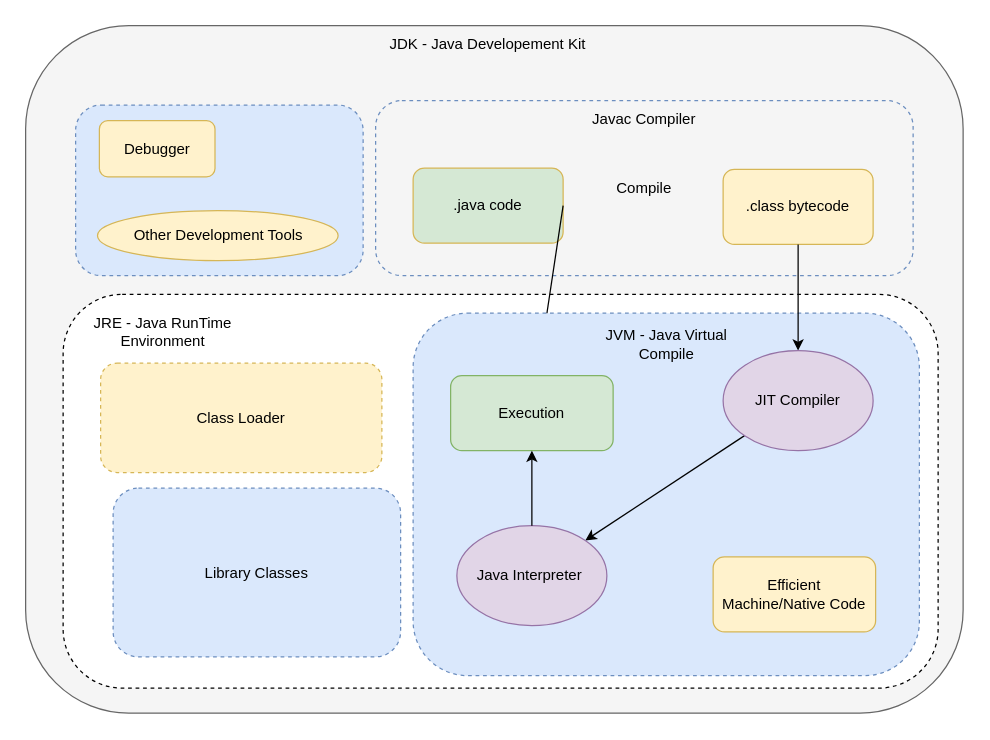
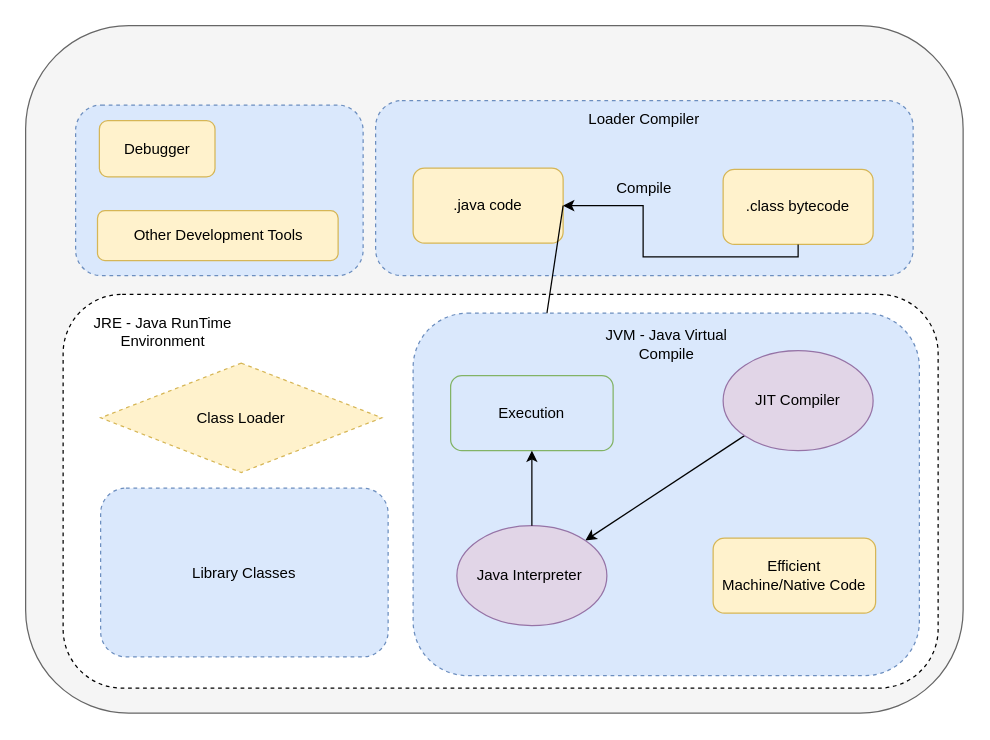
- <mxCell id="21" value="JDK - Java Developement Kit" style="text;html=1;strokeColor=none;fillColor=none;align=center;verticalAlign=middle;whiteSpace=wrap;rounded=0;" parent="1" vertex="1"><mxGeometry x="295" y="20" width="190" height="30" as="geometry" /></mxCell>
- <mxCell id="8" value="Javac Compiler" style="text;html=1;strokeColor=none;fillColor=none;align=center;verticalAlign=middle;whiteSpace=wrap;rounded=0;" parent="1" vertex="1"><mxGeometry x="450" y="80" width="130" height="30" as="geometry" /></mxCell>
+ <mxCell id="8" value="Loader Compiler" style="text;html=1;strokeColor=none;fillColor=none;align=center;verticalAlign=middle;whiteSpace=wrap;rounded=0;" parent="1" vertex="1"><mxGeometry x="450" y="80" width="130" height="30" as="geometry" /></mxCell>
- <mxCell id="4" value="Compile" style="rounded=1;whiteSpace=wrap;html=1;dashed=1;fillColor=#f5f5f5;strokeColor=#6c8ebf;" parent="1" vertex="1"><mxGeometry x="300" y="80" width="430" height="140" as="geometry" /></mxCell>
+ <mxCell id="4" value="Compile" style="rounded=1;whiteSpace=wrap;html=1;dashed=1;fillColor=#dae8fc;strokeColor=#6c8ebf;" parent="1" vertex="1"><mxGeometry x="300" y="80" width="430" height="140" as="geometry" /></mxCell>
- <mxCell id="5" value=".java code" style="rounded=1;whiteSpace=wrap;html=1;fillColor=#d5e8d4;strokeColor=#d6b656;" parent="1" vertex="1"><mxGeometry x="330" y="134" width="120" height="60" as="geometry" /></mxCell>
+ <mxCell id="5" value=".java code" style="rounded=1;whiteSpace=wrap;html=1;fillColor=#fff2cc;strokeColor=#d6b656;" parent="1" vertex="1"><mxGeometry x="330" y="134" width="120" height="60" as="geometry" /></mxCell>
- <mxCell id="23" value="Other Development Tools" style="ellipse;whiteSpace=wrap;html=1;fillColor=#fff2cc;strokeColor=#d6b656;" parent="1" vertex="1"><mxGeometry x="77.5" y="168" width="192.5" height="40" as="geometry" /></mxCell>
+ <mxCell id="23" value="Other Development Tools" style="rounded=1;whiteSpace=wrap;html=1;fillColor=#fff2cc;strokeColor=#d6b656;" parent="1" vertex="1"><mxGeometry x="77.5" y="168" width="192.5" height="40" as="geometry" /></mxCell>
- <mxCell id="12" value="" style="endArrow=classic;html=1;rounded=0;exitX=0.5;exitY=1;exitDx=0;exitDy=0;entryX=0.5;entryY=0;entryDx=0;entryDy=0;edgeStyle=orthogonalEdgeStyle;" parent="1" source="6" target="14" edge="1"><mxGeometry width="50" height="50" relative="1" as="geometry"><mxPoint x="590" y="220" as="sourcePoint" /><mxPoint x="695" y="320" as="targetPoint" /></mxGeometry></mxCell>
+ <mxCell id="12" value="" style="endArrow=classic;html=1;rounded=0;exitX=0.5;exitY=1;exitDx=0;exitDy=0;edgeStyle=orthogonalEdgeStyle;" parent="1" source="6" target="5" edge="1"><mxGeometry width="50" height="50" relative="1" as="geometry"><mxPoint x="590" y="220" as="sourcePoint" /><mxPoint x="695" y="320" as="targetPoint" /></mxGeometry></mxCell>
- <mxCell id="16" value="Execution" style="rounded=1;whiteSpace=wrap;html=1;fillColor=#d5e8d4;strokeColor=#82b366;" parent="1" vertex="1"><mxGeometry x="360" y="300" width="130" height="60" as="geometry" /></mxCell>
+ <mxCell id="16" value="Execution" style="rounded=1;whiteSpace=wrap;html=1;fillColor=#dae8fc;strokeColor=#82b366;" parent="1" vertex="1"><mxGeometry x="360" y="300" width="130" height="60" as="geometry" /></mxCell>
- <mxCell id="22" value="Class Loader" style="rounded=1;whiteSpace=wrap;html=1;fillColor=#fff2cc;strokeColor=#d6b656;dashed=1;" parent="1" vertex="1"><mxGeometry x="80" y="290" width="225" height="87.5" as="geometry" /></mxCell>
+ <mxCell id="22" value="Class Loader" style="rhombus;whiteSpace=wrap;html=1;fillColor=#fff2cc;strokeColor=#d6b656;dashed=1;" parent="1" vertex="1"><mxGeometry x="80" y="290" width="225" height="87.5" as="geometry" /></mxCell>
- <mxCell id="18" value="Library Classes" style="rounded=1;whiteSpace=wrap;html=1;fillColor=#dae8fc;strokeColor=#6c8ebf;dashed=1;" parent="1" vertex="1"><mxGeometry x="90" y="390" width="230" height="135" as="geometry" /></mxCell>
+ <mxCell id="18" value="Library Classes" style="rounded=1;whiteSpace=wrap;html=1;fillColor=#dae8fc;strokeColor=#6c8ebf;dashed=1;" parent="1" vertex="1"><mxGeometry x="80" y="390" width="230" height="135" as="geometry" /></mxCell>
- <mxCell id="10" value="Efficient Machine/Native Code" style="rounded=1;whiteSpace=wrap;html=1;fillColor=#fff2cc;strokeColor=#d6b656;" parent="1" vertex="1"><mxGeometry x="570" y="445" width="130" height="60" as="geometry" /></mxCell>
+ <mxCell id="10" value="Efficient Machine/Native Code" style="rounded=1;whiteSpace=wrap;html=1;fillColor=#fff2cc;strokeColor=#d6b656;" parent="1" vertex="1"><mxGeometry x="570" y="430" width="130" height="60" as="geometry" /></mxCell>
